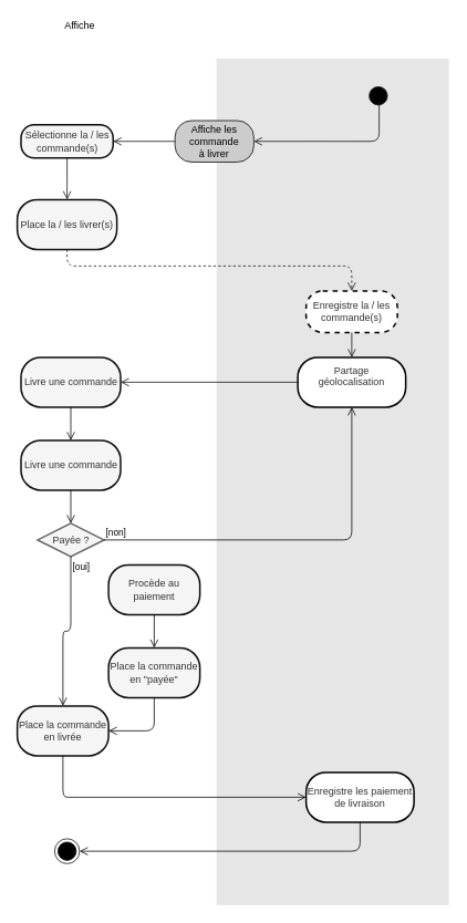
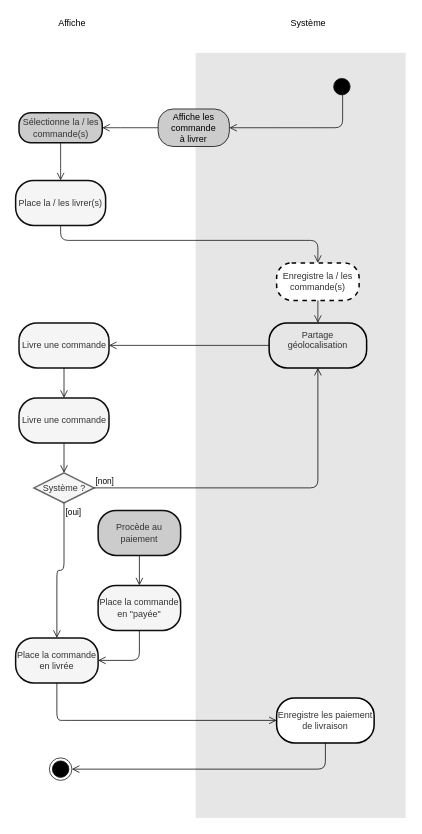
+ <mxCell id="31" value="Système" style="text;html=1;align=center;verticalAlign=middle;resizable=0;points=[];autosize=1;strokeColor=none;" vertex="1" parent="1"><mxGeometry x="380" y="20" width="60" height="20" as="geometry" /></mxCell>
- <mxCell id="6" value="Sélectionne la / les commande(s)" style="rounded=1;whiteSpace=wrap;html=1;arcSize=40;fillColor=#f5f5f5;shadow=0;sketch=0;fontColor=#333333;strokeWidth=2;strokeColor=#0F0F0F;" vertex="1" parent="1"><mxGeometry x="24.5" y="149.83" width="111" height="40" as="geometry" /></mxCell>
+ <mxCell id="6" value="Sélectionne la / les commande(s)" style="rounded=1;whiteSpace=wrap;html=1;arcSize=40;fillColor=#cccccc;shadow=0;sketch=0;fontColor=#333333;strokeWidth=2;strokeColor=#0F0F0F;" vertex="1" parent="1"><mxGeometry x="24.5" y="149.83" width="111" height="40" as="geometry" /></mxCell>
- <mxCell id="10" value="" style="edgeStyle=orthogonalEdgeStyle;html=1;verticalAlign=bottom;endArrow=open;endSize=8;strokeColor=#0F0F0F;exitX=0.5;exitY=1;exitDx=0;exitDy=0;entryX=0.5;entryY=0;entryDx=0;entryDy=0;dashed=1;" edge="1" parent="1" source="8" target="12"><mxGeometry relative="1" as="geometry"><mxPoint x="417.5" y="400" as="targetPoint" /><mxPoint x="79.71" y="340" as="sourcePoint" /><Array as="points"><mxPoint x="80" y="320" /><mxPoint x="423" y="320" /></Array></mxGeometry></mxCell>
+ <mxCell id="10" value="" style="edgeStyle=orthogonalEdgeStyle;html=1;verticalAlign=bottom;endArrow=open;endSize=8;strokeColor=#0F0F0F;exitX=0.5;exitY=1;exitDx=0;exitDy=0;entryX=0.5;entryY=0;entryDx=0;entryDy=0;" edge="1" parent="1" source="8" target="12"><mxGeometry relative="1" as="geometry"><mxPoint x="417.5" y="400" as="targetPoint" /><mxPoint x="79.71" y="340" as="sourcePoint" /><Array as="points"><mxPoint x="80" y="320" /><mxPoint x="423" y="320" /></Array></mxGeometry></mxCell>
- <mxCell id="13" value="&lt;span style=&quot;color: rgb(51 , 51 , 51)&quot;&gt;Partage&lt;br&gt;géolocalisation&lt;br&gt;&lt;br&gt;&lt;/span&gt;" style="rounded=1;whiteSpace=wrap;html=1;arcSize=40;shadow=0;sketch=0;fillColor=#FFFFFF;strokeWidth=2;" vertex="1" parent="1"><mxGeometry x="358" y="430" width="130" height="60" as="geometry" /></mxCell>
+ <mxCell id="13" value="&lt;span style=&quot;color: rgb(51 , 51 , 51)&quot;&gt;Partage&lt;br&gt;géolocalisation&lt;br&gt;&lt;br&gt;&lt;/span&gt;" style="rounded=1;whiteSpace=wrap;html=1;arcSize=40;shadow=0;sketch=0;fillColor=#e6e6e6;strokeWidth=2;" vertex="1" parent="1"><mxGeometry x="358" y="430" width="130" height="60" as="geometry" /></mxCell>
- <mxCell id="18" value="Payée ?" style="rhombus;whiteSpace=wrap;html=1;fillColor=#f5f5f5;strokeColor=#666666;fontColor=#333333;strokeWidth=2;" vertex="1" parent="1"><mxGeometry x="44.5" y="630" width="80" height="40" as="geometry" /></mxCell>
+ <mxCell id="18" value="Système ?" style="rhombus;whiteSpace=wrap;html=1;fillColor=#f5f5f5;strokeColor=#666666;fontColor=#333333;strokeWidth=2;" vertex="1" parent="1"><mxGeometry x="44.5" y="630" width="80" height="40" as="geometry" /></mxCell>
- <mxCell id="17" value="Procède au paiement" style="rounded=1;whiteSpace=wrap;html=1;arcSize=40;fillColor=#f5f5f5;shadow=0;sketch=0;fontColor=#333333;strokeWidth=2;strokeColor=#0F0F0F;" vertex="1" parent="1"><mxGeometry x="130" y="680" width="110" height="60" as="geometry" /></mxCell>
+ <mxCell id="17" value="Procède au paiement" style="rounded=1;whiteSpace=wrap;html=1;arcSize=40;fillColor=#cccccc;shadow=0;sketch=0;fontColor=#333333;strokeWidth=2;strokeColor=#0F0F0F;" vertex="1" parent="1"><mxGeometry x="130" y="680" width="110" height="60" as="geometry" /></mxCell>
